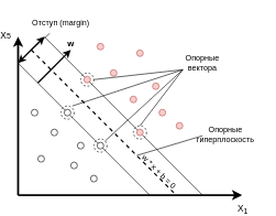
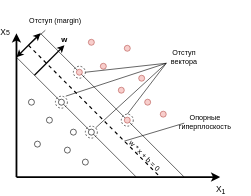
- <mxCell id="40" value="Опорные вектора" style="text;html=1;strokeColor=none;fillColor=none;align=center;verticalAlign=middle;whiteSpace=wrap;rounded=0;" vertex="1" parent="1"><mxGeometry x="270" y="80" width="60" height="30" as="geometry" /></mxCell>
+ <mxCell id="40" value="Отступ вектора" style="text;html=1;strokeColor=none;fillColor=none;align=center;verticalAlign=middle;whiteSpace=wrap;rounded=0;" vertex="1" parent="1"><mxGeometry x="270" y="80" width="60" height="30" as="geometry" /></mxCell>
